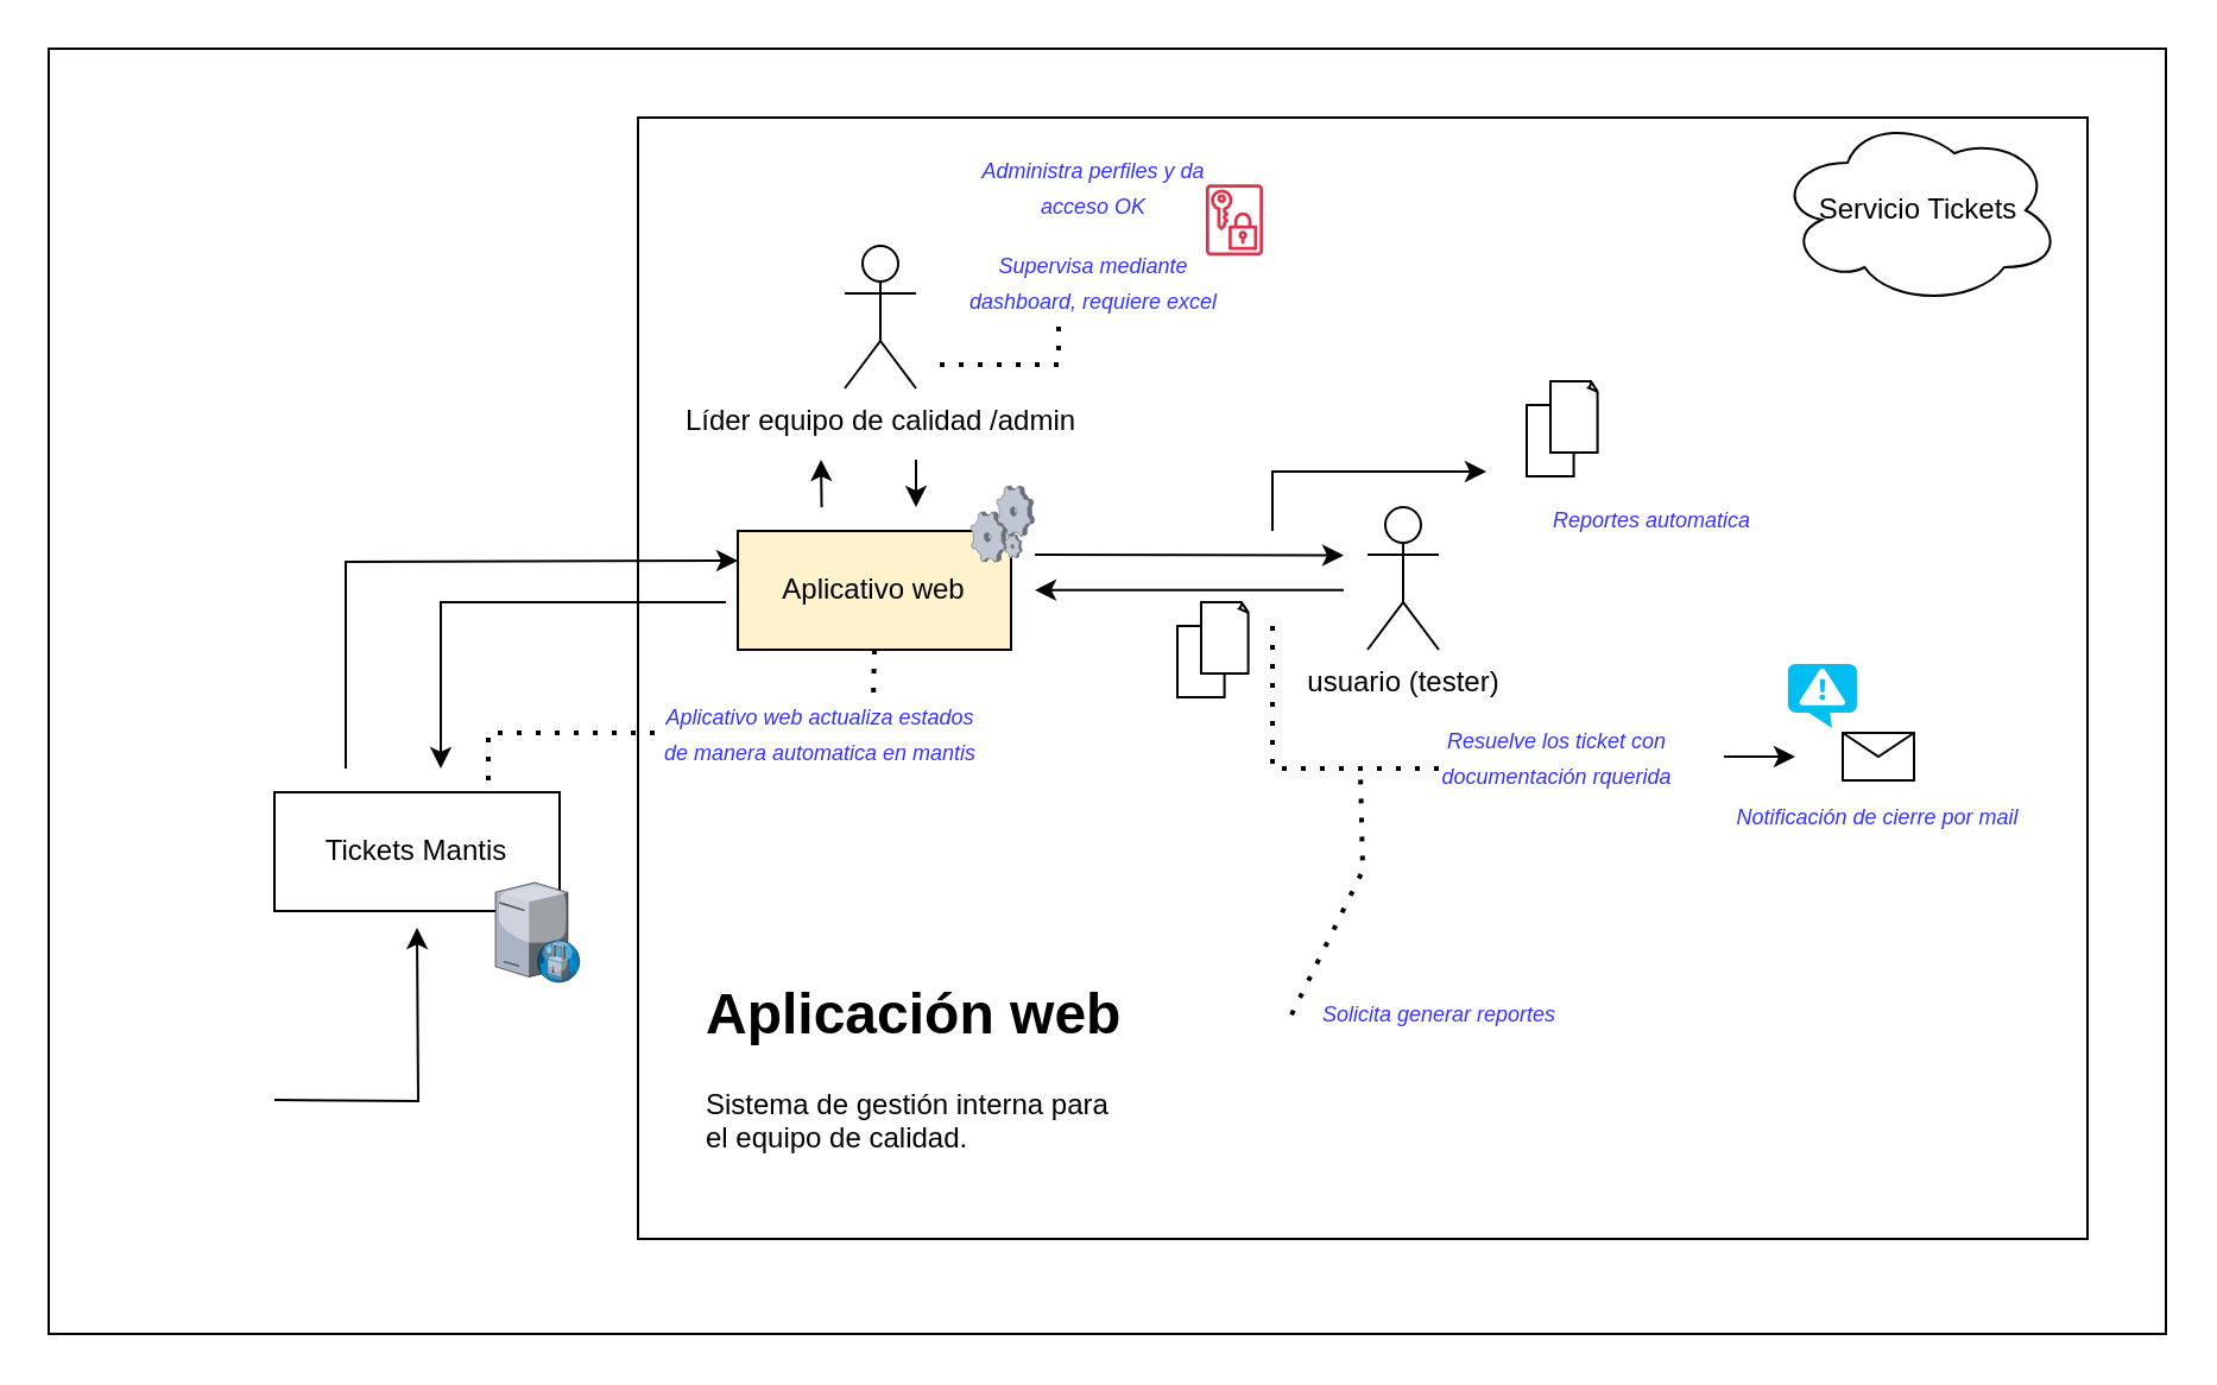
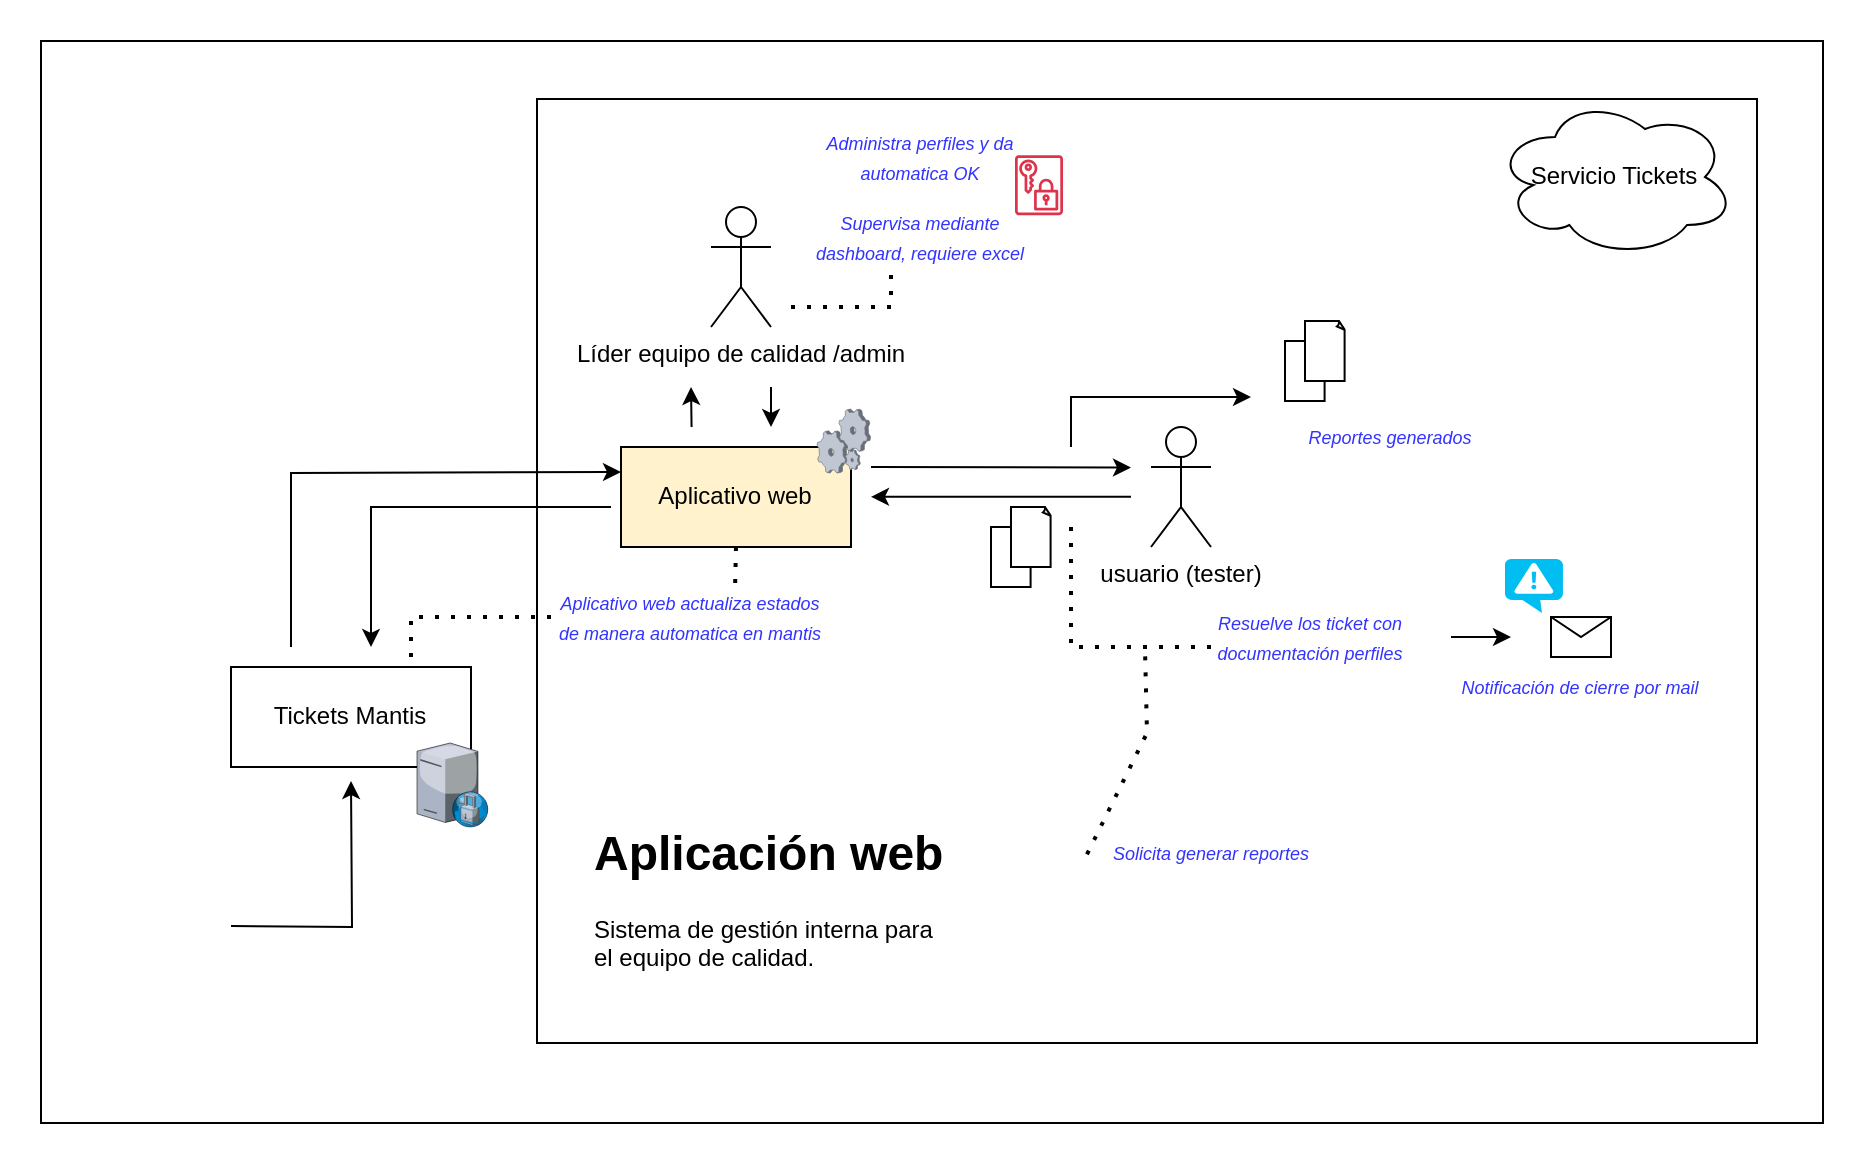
- <mxCell id="35" value="&lt;font style=&quot;font-size: 9px;&quot;&gt;Administra perfiles y da acceso OK&lt;/font&gt;" style="text;html=1;align=center;verticalAlign=middle;whiteSpace=wrap;rounded=0;fontStyle=2;fontColor=#3333FF;" parent="1" vertex="1"><mxGeometry x="405" y="63" width="110" height="30" as="geometry" /></mxCell>
+ <mxCell id="35" value="&lt;font style=&quot;font-size: 9px;&quot;&gt;Administra perfiles y da automatica OK&lt;/font&gt;" style="text;html=1;align=center;verticalAlign=middle;whiteSpace=wrap;rounded=0;fontStyle=2;fontColor=#3333FF;" parent="1" vertex="1"><mxGeometry x="405" y="63" width="110" height="30" as="geometry" /></mxCell>
- <mxCell id="33" value="&lt;font style=&quot;font-size: 9px;&quot;&gt;Reportes automatica&lt;/font&gt;" style="text;html=1;align=center;verticalAlign=middle;whiteSpace=wrap;rounded=0;fontStyle=2;fontColor=#3333FF;" parent="1" vertex="1"><mxGeometry x="625" y="203" width="140" height="30" as="geometry" /></mxCell>
+ <mxCell id="33" value="&lt;font style=&quot;font-size: 9px;&quot;&gt;Reportes generados&lt;/font&gt;" style="text;html=1;align=center;verticalAlign=middle;whiteSpace=wrap;rounded=0;fontStyle=2;fontColor=#3333FF;" parent="1" vertex="1"><mxGeometry x="625" y="203" width="140" height="30" as="geometry" /></mxCell>
- <mxCell id="19" value="&lt;font style=&quot;font-size: 9px;&quot;&gt;Resuelve los ticket con documentación rquerida&lt;/font&gt;" style="text;html=1;align=center;verticalAlign=middle;whiteSpace=wrap;rounded=0;fontStyle=2;fontColor=#3333FF;" parent="1" vertex="1"><mxGeometry x="585" y="303" width="140" height="30" as="geometry" /></mxCell>
+ <mxCell id="19" value="&lt;font style=&quot;font-size: 9px;&quot;&gt;Resuelve los ticket con documentación perfiles&lt;/font&gt;" style="text;html=1;align=center;verticalAlign=middle;whiteSpace=wrap;rounded=0;fontStyle=2;fontColor=#3333FF;" parent="1" vertex="1"><mxGeometry x="585" y="303" width="140" height="30" as="geometry" /></mxCell>
